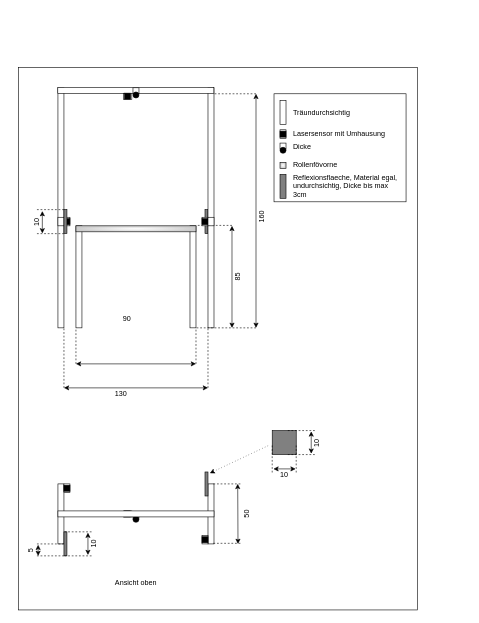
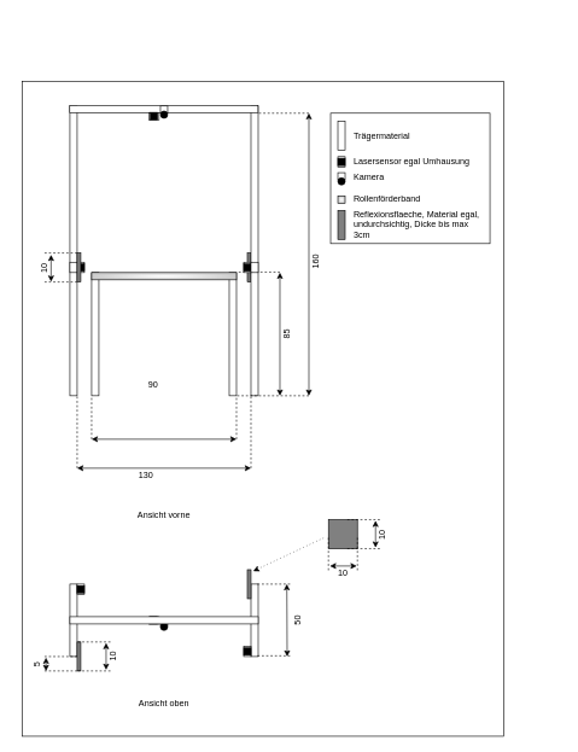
- <mxCell id="37" value="Tr&lt;span&gt;&lt;span data-dobid=&quot;hdw&quot;&gt;ä&lt;/span&gt;&lt;/span&gt;undurchsichtig" style="text;html=1;strokeColor=none;fillColor=none;align=left;verticalAlign=middle;whiteSpace=wrap;rounded=0;" parent="1" vertex="1"><mxGeometry x="486" y="172" width="290" height="30" as="geometry" /></mxCell>
+ <mxCell id="37" value="Tr&lt;span&gt;&lt;span data-dobid=&quot;hdw&quot;&gt;ä&lt;/span&gt;&lt;/span&gt;germaterial" style="text;html=1;strokeColor=none;fillColor=none;align=left;verticalAlign=middle;whiteSpace=wrap;rounded=0;" parent="1" vertex="1"><mxGeometry x="486" y="172" width="290" height="30" as="geometry" /></mxCell>
- <mxCell id="41" value="Lasersensor mit Umhausung" style="text;html=1;strokeColor=none;fillColor=none;align=left;verticalAlign=middle;whiteSpace=wrap;rounded=0;" parent="1" vertex="1"><mxGeometry x="486" y="207.88" width="290" height="30" as="geometry" /></mxCell>
+ <mxCell id="41" value="Lasersensor egal Umhausung" style="text;html=1;strokeColor=none;fillColor=none;align=left;verticalAlign=middle;whiteSpace=wrap;rounded=0;" parent="1" vertex="1"><mxGeometry x="486" y="207.88" width="290" height="30" as="geometry" /></mxCell>
- <mxCell id="44" value="Dicke" style="text;html=1;strokeColor=none;fillColor=none;align=left;verticalAlign=middle;whiteSpace=wrap;rounded=0;" parent="1" vertex="1"><mxGeometry x="486" y="230" width="290" height="30" as="geometry" /></mxCell>
+ <mxCell id="44" value="Kamera" style="text;html=1;strokeColor=none;fillColor=none;align=left;verticalAlign=middle;whiteSpace=wrap;rounded=0;" parent="1" vertex="1"><mxGeometry x="486" y="230" width="290" height="30" as="geometry" /></mxCell>
- <mxCell id="46" value="Rollenf&lt;span&gt;&lt;span data-dobid=&quot;hdw&quot;&gt;ö&lt;/span&gt;&lt;/span&gt;vorne" style="text;html=1;strokeColor=none;fillColor=none;align=left;verticalAlign=middle;whiteSpace=wrap;rounded=0;" parent="1" vertex="1"><mxGeometry x="486" y="260" width="290" height="30" as="geometry" /></mxCell>
+ <mxCell id="46" value="Rollenf&lt;span&gt;&lt;span data-dobid=&quot;hdw&quot;&gt;ö&lt;/span&gt;&lt;/span&gt;rderband" style="text;html=1;strokeColor=none;fillColor=none;align=left;verticalAlign=middle;whiteSpace=wrap;rounded=0;" parent="1" vertex="1"><mxGeometry x="486" y="260" width="290" height="30" as="geometry" /></mxCell>
+ <mxCell id="72" value="Ansicht vorne" style="text;html=1;strokeColor=none;fillColor=none;align=center;verticalAlign=middle;whiteSpace=wrap;rounded=0;" vertex="1" parent="1"><mxGeometry x="96" y="695.75" width="260" height="30" as="geometry" /></mxCell>
